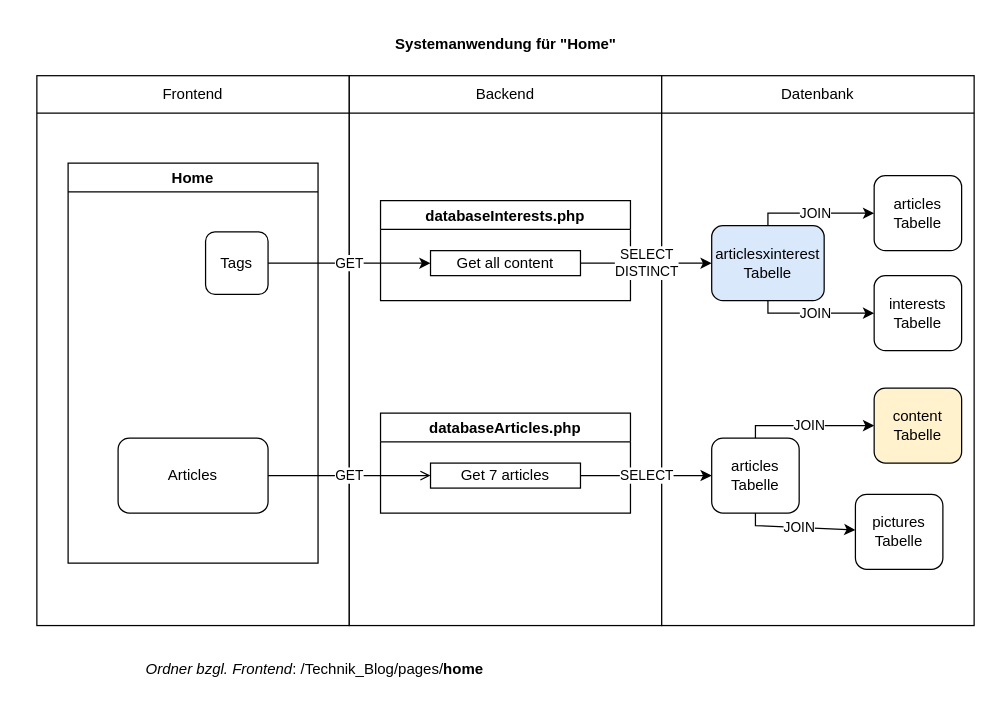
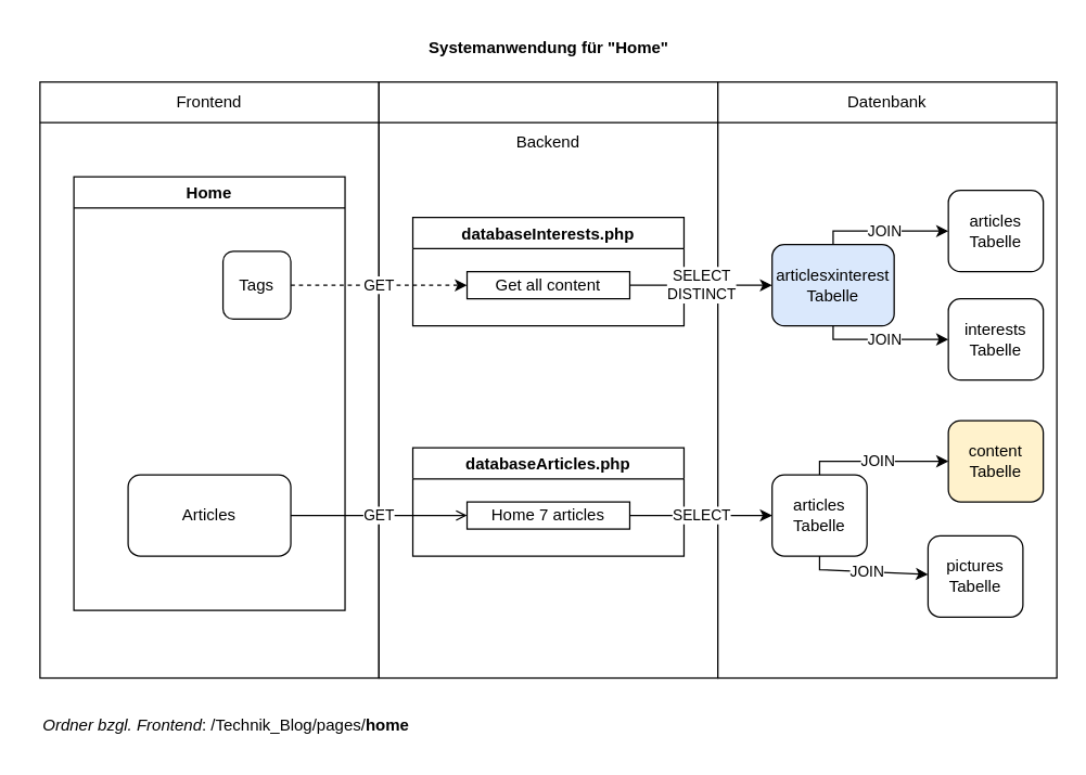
- <mxCell id="8" value="Backend" style="text;html=1;strokeColor=none;fillColor=none;align=center;verticalAlign=middle;whiteSpace=wrap;rounded=0;" parent="1" vertex="1"><mxGeometry x="374" y="60" width="60" height="30" as="geometry" /></mxCell>
+ <mxCell id="8" value="Backend" style="text;html=1;strokeColor=none;fillColor=none;align=center;verticalAlign=middle;whiteSpace=wrap;rounded=0;" parent="1" vertex="1"><mxGeometry x="374" y="90" width="60" height="30" as="geometry" /></mxCell>
- <mxCell id="18" value="GET" style="endArrow=classic;html=1;rounded=0;exitX=1;exitY=0.5;exitDx=0;exitDy=0;entryX=0;entryY=0.5;entryDx=0;entryDy=0;" parent="1" source="11" target="17" edge="1"><mxGeometry width="50" height="50" relative="1" as="geometry"><mxPoint x="319" y="330" as="sourcePoint" /><mxPoint x="369" y="280" as="targetPoint" /></mxGeometry></mxCell>
+ <mxCell id="18" value="GET" style="endArrow=classic;html=1;rounded=0;exitX=1;exitY=0.5;exitDx=0;exitDy=0;entryX=0;entryY=0.5;entryDx=0;entryDy=0;dashed=1;" parent="1" source="11" target="17" edge="1"><mxGeometry width="50" height="50" relative="1" as="geometry"><mxPoint x="319" y="330" as="sourcePoint" /><mxPoint x="369" y="280" as="targetPoint" /></mxGeometry></mxCell>
- <mxCell id="15" value="Get 7 articles" style="rounded=0;whiteSpace=wrap;html=1;" parent="14" vertex="1"><mxGeometry x="40" y="40" width="120" height="20" as="geometry" /></mxCell>
+ <mxCell id="15" value="Home 7 articles" style="rounded=0;whiteSpace=wrap;html=1;" parent="14" vertex="1"><mxGeometry x="40" y="40" width="120" height="20" as="geometry" /></mxCell>
- <mxCell id="13" value="&lt;i&gt;Ordner bzgl. Frontend&lt;/i&gt;: /Technik_Blog/pages/&lt;b&gt;home&lt;/b&gt;" style="text;html=1;align=center;verticalAlign=middle;resizable=0;points=[];autosize=1;strokeColor=none;fillColor=none;" parent="1" vertex="1"><mxGeometry x="105.5" y="520" width="290" height="30" as="geometry" /></mxCell>
+ <mxCell id="13" value="&lt;i&gt;Ordner bzgl. Frontend&lt;/i&gt;: /Technik_Blog/pages/&lt;b&gt;home&lt;/b&gt;" style="text;html=1;align=center;verticalAlign=middle;resizable=0;points=[];autosize=1;strokeColor=none;fillColor=none;" parent="1" vertex="1"><mxGeometry x="20.5" y="520" width="290" height="30" as="geometry" /></mxCell>
